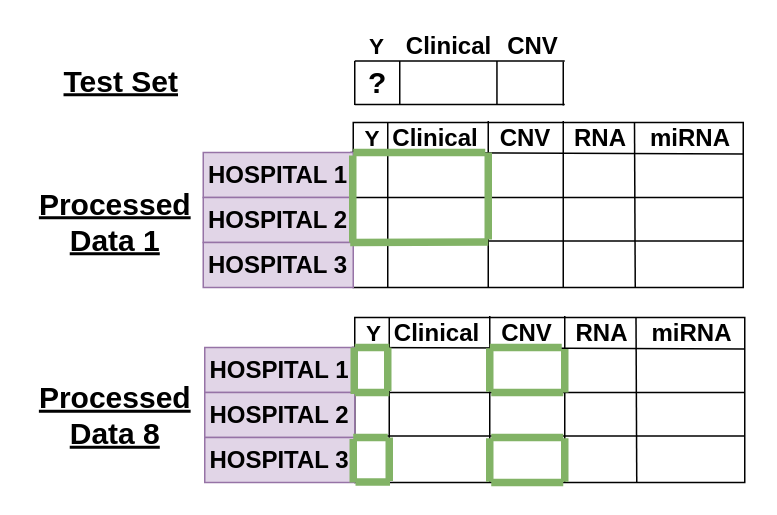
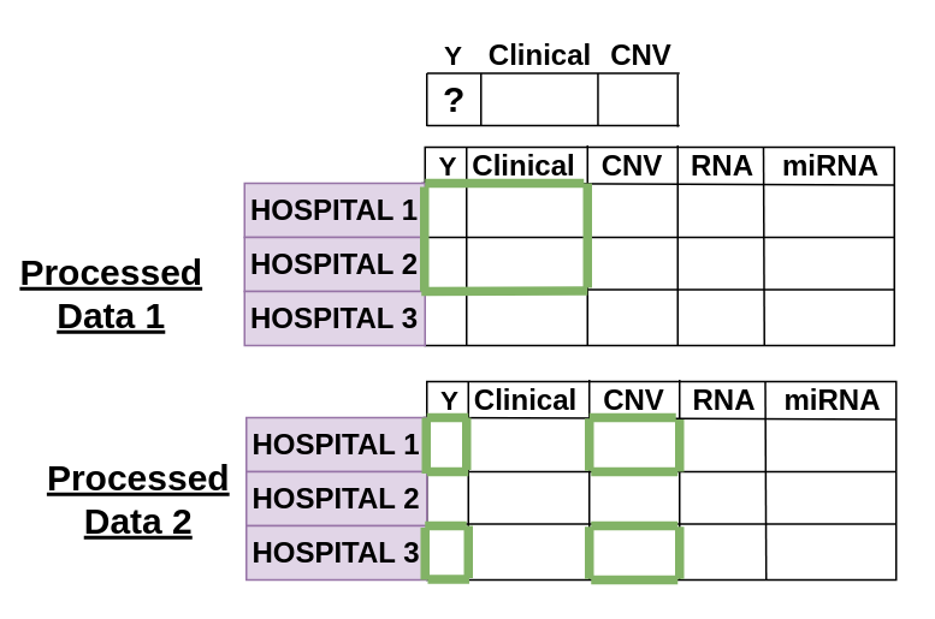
- <mxCell id="2" value="&lt;font&gt;&lt;font style=&quot;font-size: 20px&quot;&gt;&lt;b&gt;&lt;u&gt;Test Set&lt;/u&gt;&lt;/b&gt;&lt;/font&gt;&lt;br&gt;&lt;/font&gt;" style="text;html=1;align=center;verticalAlign=middle;resizable=0;points=[];autosize=1;" parent="1" vertex="1"><mxGeometry x="35" y="43" width="90" height="20" as="geometry" /></mxCell>
- <mxCell id="3" value="&lt;font&gt;&lt;font style=&quot;font-size: 20px&quot;&gt;&lt;b&gt;&lt;u&gt;Processed &lt;br&gt;Data 1&lt;/u&gt;&lt;/b&gt;&lt;/font&gt;&lt;br&gt;&lt;/font&gt;" style="text;html=1;align=center;verticalAlign=middle;resizable=0;points=[];autosize=1;" parent="1" vertex="1"><mxGeometry x="20" y="128" width="111" height="37" as="geometry" /></mxCell>
+ <mxCell id="3" value="&lt;font&gt;&lt;font style=&quot;font-size: 20px&quot;&gt;&lt;b&gt;&lt;u&gt;Processed &lt;br&gt;Data 1&lt;/u&gt;&lt;/b&gt;&lt;/font&gt;&lt;br&gt;&lt;/font&gt;" style="text;html=1;align=center;verticalAlign=middle;resizable=0;points=[];autosize=1;" parent="1" vertex="1"><mxGeometry x="5" y="143" width="111" height="37" as="geometry" /></mxCell>
- <mxCell id="4" value="&lt;font&gt;&lt;font style=&quot;font-size: 20px&quot;&gt;&lt;b&gt;&lt;u&gt;Processed &lt;br&gt;Data 8&lt;/u&gt;&lt;/b&gt;&lt;/font&gt;&lt;br&gt;&lt;/font&gt;" style="text;html=1;align=center;verticalAlign=middle;resizable=0;points=[];autosize=1;" parent="1" vertex="1"><mxGeometry x="20" y="257.5" width="111" height="37" as="geometry" /></mxCell>
+ <mxCell id="4" value="&lt;font&gt;&lt;font style=&quot;font-size: 20px&quot;&gt;&lt;b&gt;&lt;u&gt;Processed &lt;br&gt;Data 2&lt;/u&gt;&lt;/b&gt;&lt;/font&gt;&lt;br&gt;&lt;/font&gt;" style="text;html=1;align=center;verticalAlign=middle;resizable=0;points=[];autosize=1;" parent="1" vertex="1"><mxGeometry x="20" y="257.5" width="111" height="37" as="geometry" /></mxCell>
